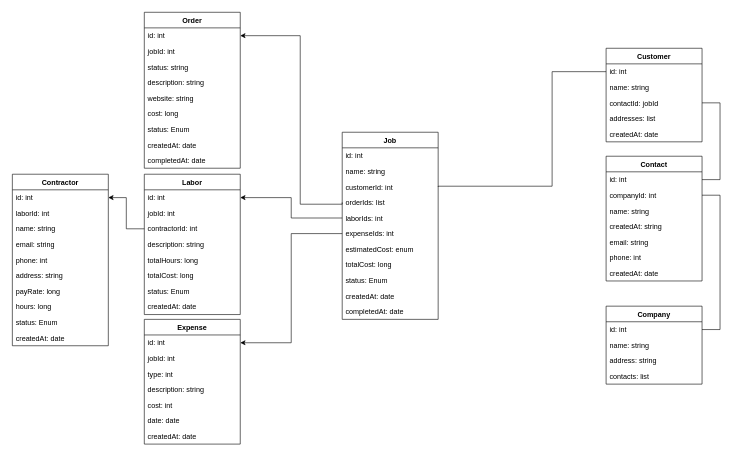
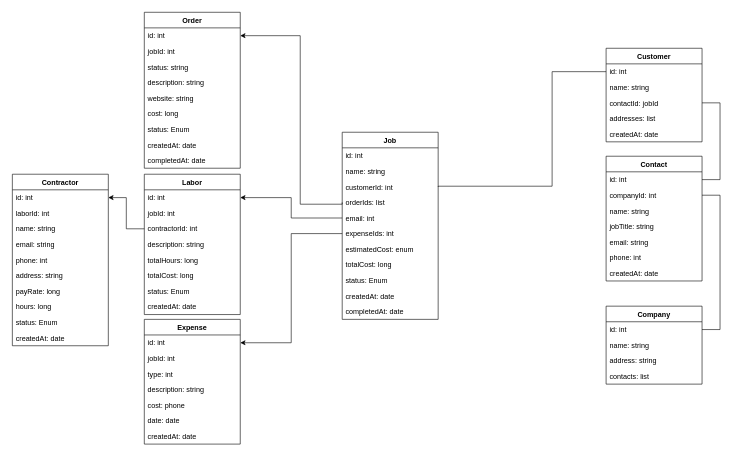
- <mxCell id="26" value="laborIds: int" style="text;strokeColor=none;fillColor=none;align=left;verticalAlign=top;spacingLeft=4;spacingRight=4;overflow=hidden;rotatable=0;points=[[0,0.5],[1,0.5]];portConstraint=eastwest;" vertex="1" parent="21"><mxGeometry y="130" width="160" height="26" as="geometry" /></mxCell>
+ <mxCell id="26" value="email: int" style="text;strokeColor=none;fillColor=none;align=left;verticalAlign=top;spacingLeft=4;spacingRight=4;overflow=hidden;rotatable=0;points=[[0,0.5],[1,0.5]];portConstraint=eastwest;" vertex="1" parent="21"><mxGeometry y="130" width="160" height="26" as="geometry" /></mxCell>
- <mxCell id="17" value="createdAt: string" style="text;strokeColor=none;fillColor=none;align=left;verticalAlign=top;spacingLeft=4;spacingRight=4;overflow=hidden;rotatable=0;points=[[0,0.5],[1,0.5]];portConstraint=eastwest;" parent="13" vertex="1"><mxGeometry y="104" width="160" height="26" as="geometry" /></mxCell>
+ <mxCell id="17" value="jobTitle: string" style="text;strokeColor=none;fillColor=none;align=left;verticalAlign=top;spacingLeft=4;spacingRight=4;overflow=hidden;rotatable=0;points=[[0,0.5],[1,0.5]];portConstraint=eastwest;" parent="13" vertex="1"><mxGeometry y="104" width="160" height="26" as="geometry" /></mxCell>
- <mxCell id="60" value="cost: int" style="text;strokeColor=none;fillColor=none;align=left;verticalAlign=top;spacingLeft=4;spacingRight=4;overflow=hidden;rotatable=0;points=[[0,0.5],[1,0.5]];portConstraint=eastwest;" vertex="1" parent="55"><mxGeometry y="130" width="160" height="26" as="geometry" /></mxCell>
+ <mxCell id="60" value="cost: phone" style="text;strokeColor=none;fillColor=none;align=left;verticalAlign=top;spacingLeft=4;spacingRight=4;overflow=hidden;rotatable=0;points=[[0,0.5],[1,0.5]];portConstraint=eastwest;" vertex="1" parent="55"><mxGeometry y="130" width="160" height="26" as="geometry" /></mxCell>
